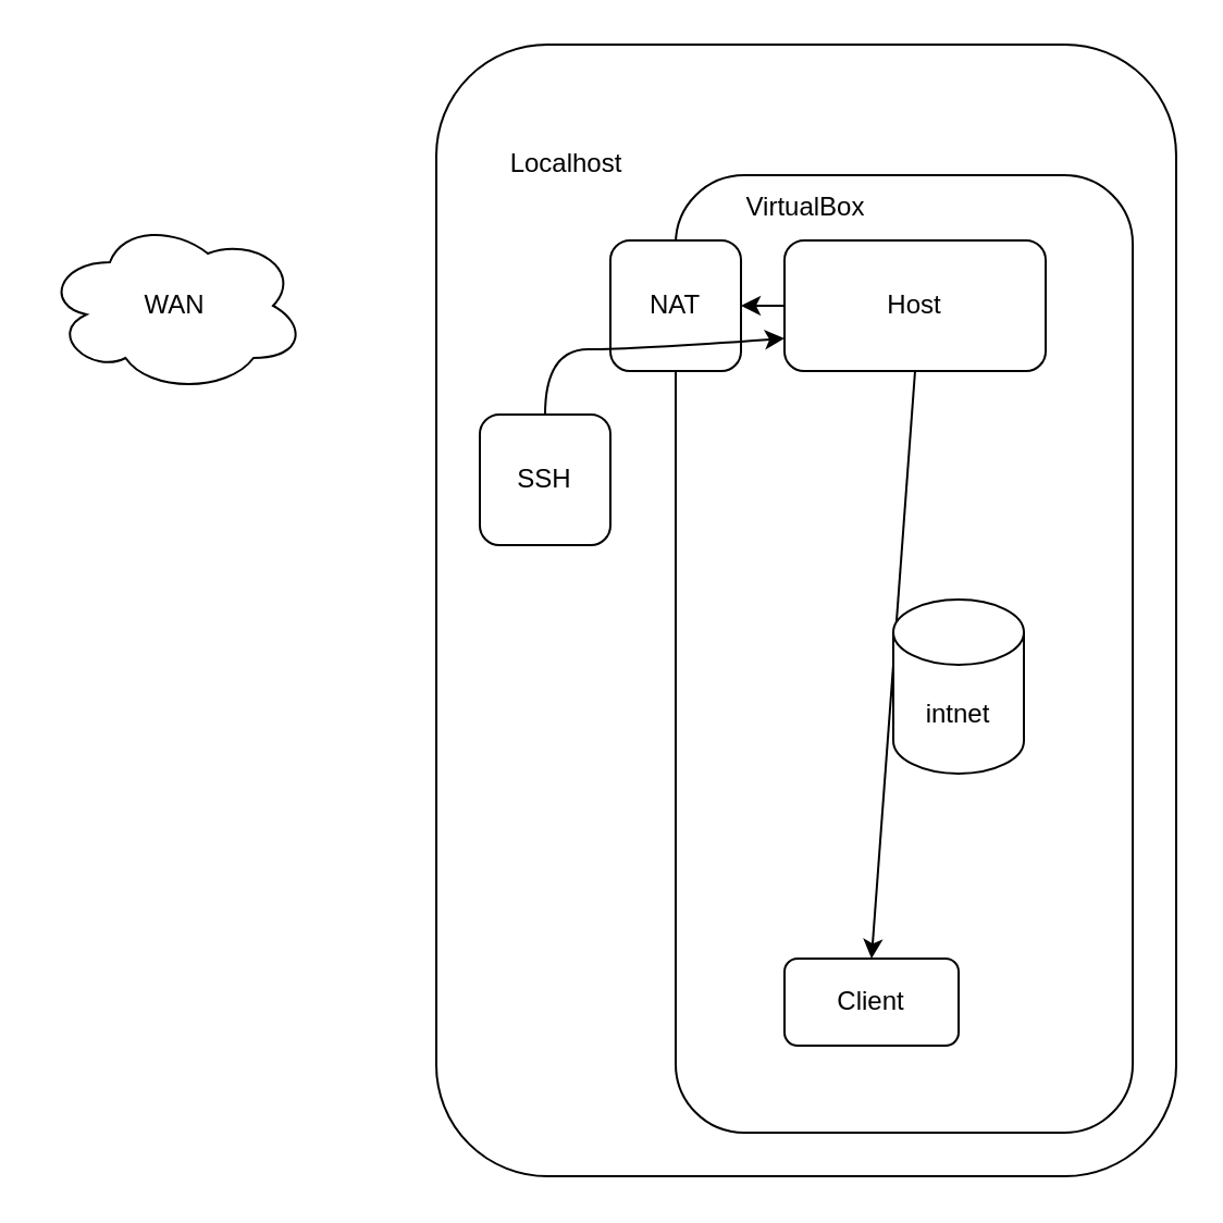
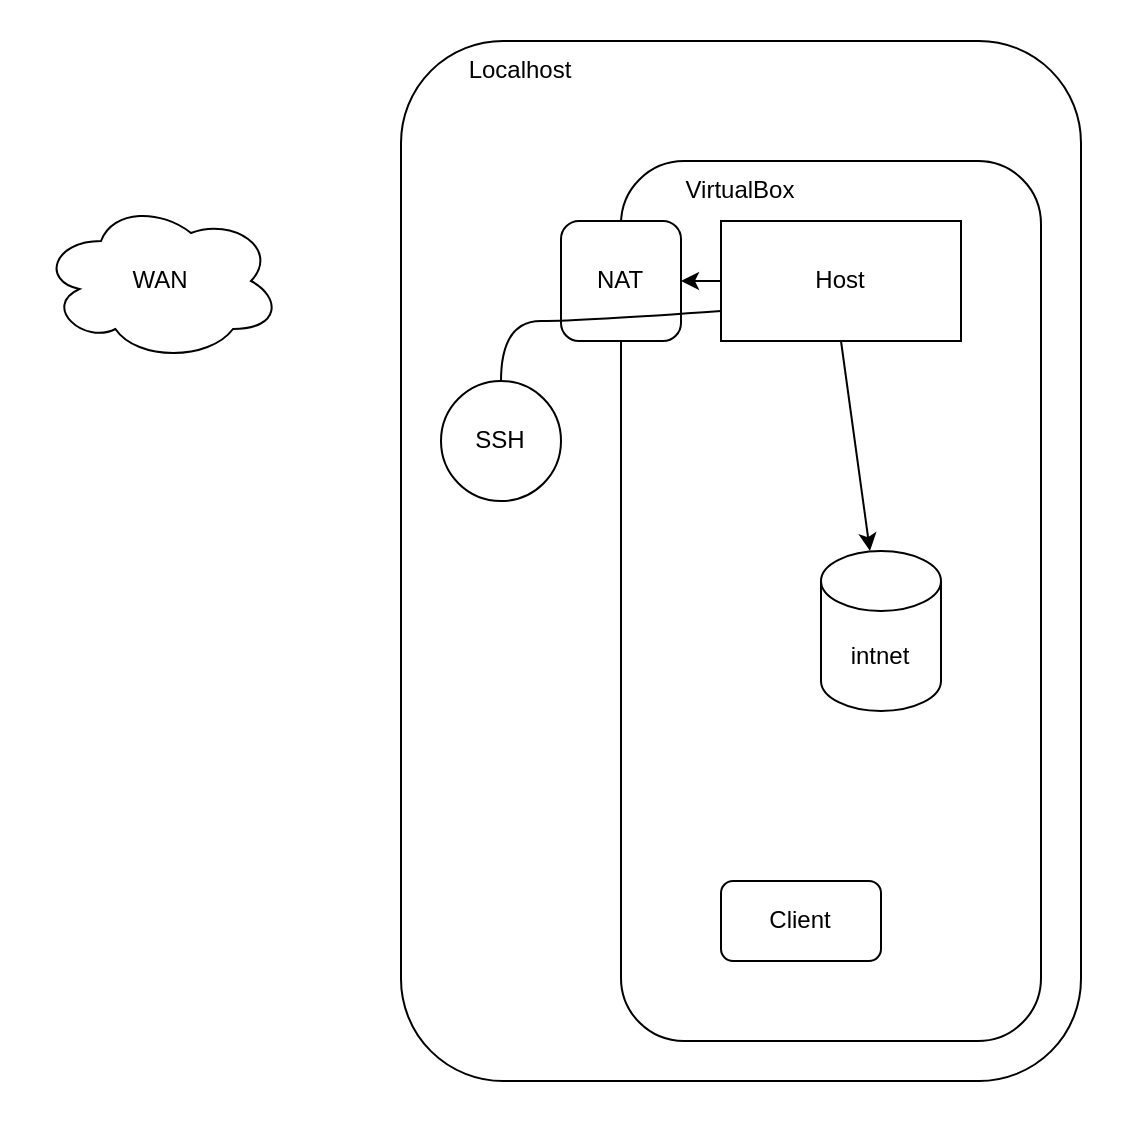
- <mxCell id="14" value="Localhost" style="text;html=1;align=center;verticalAlign=middle;whiteSpace=wrap;rounded=0;" vertex="1" parent="1"><mxGeometry x="230" y="60" width="60" height="30" as="geometry" /></mxCell>
+ <mxCell id="14" value="Localhost" style="text;html=1;align=center;verticalAlign=middle;whiteSpace=wrap;rounded=0;" vertex="1" parent="1"><mxGeometry x="230" y="20" width="60" height="30" as="geometry" /></mxCell>
- <mxCell id="7" value="Host" style="rounded=1;whiteSpace=wrap;html=1;" vertex="1" parent="1"><mxGeometry x="360" y="110" width="120" height="60" as="geometry" /></mxCell>
+ <mxCell id="7" value="Host" style="whiteSpace=wrap;html=1;rounded=0;" vertex="1" parent="1"><mxGeometry x="360" y="110" width="120" height="60" as="geometry" /></mxCell>
- <mxCell id="13" value="" style="curved=1;endArrow=classic;html=1;rounded=0;exitX=0.5;exitY=0;exitDx=0;exitDy=0;entryX=0;entryY=0.75;entryDx=0;entryDy=0;" edge="1" parent="1" source="12" target="7"><mxGeometry width="50" height="50" relative="1" as="geometry"><mxPoint x="270" y="300" as="sourcePoint" /><mxPoint x="320" y="250" as="targetPoint" /><Array as="points"><mxPoint x="250" y="160" /><mxPoint x="290" y="160" /></Array></mxGeometry></mxCell>
+ <mxCell id="13" value="" style="curved=1;endArrow=none;html=1;rounded=0;exitX=0.5;exitY=0;exitDx=0;exitDy=0;entryX=0;entryY=0.75;entryDx=0;entryDy=0;" edge="1" parent="1" source="12" target="7"><mxGeometry width="50" height="50" relative="1" as="geometry"><mxPoint x="270" y="300" as="sourcePoint" /><mxPoint x="320" y="250" as="targetPoint" /><Array as="points"><mxPoint x="250" y="160" /><mxPoint x="290" y="160" /></Array></mxGeometry></mxCell>
- <mxCell id="12" value="SSH" style="rounded=1;whiteSpace=wrap;html=1;" vertex="1" parent="1"><mxGeometry x="220" y="190" width="60" height="60" as="geometry" /></mxCell>
+ <mxCell id="12" value="SSH" style="ellipse;whiteSpace=wrap;html=1;" vertex="1" parent="1"><mxGeometry x="220" y="190" width="60" height="60" as="geometry" /></mxCell>
- <mxCell id="10" value="" style="endArrow=classic;html=1;rounded=0;exitX=0.5;exitY=1;exitDx=0;exitDy=0;entryX=0.5;entryY=0;entryDx=0;entryDy=0;" edge="1" parent="1" source="7" target="9"><mxGeometry width="50" height="50" relative="1" as="geometry"><mxPoint x="440" y="550" as="sourcePoint" /><mxPoint x="490" y="500" as="targetPoint" /></mxGeometry></mxCell>
+ <mxCell id="10" value="" style="endArrow=classic;html=1;rounded=0;exitX=0.5;exitY=1;exitDx=0;exitDy=0;" edge="1" parent="1" source="7" target="11"><mxGeometry width="50" height="50" relative="1" as="geometry"><mxPoint x="440" y="550" as="sourcePoint" /><mxPoint x="490" y="500" as="targetPoint" /></mxGeometry></mxCell>
